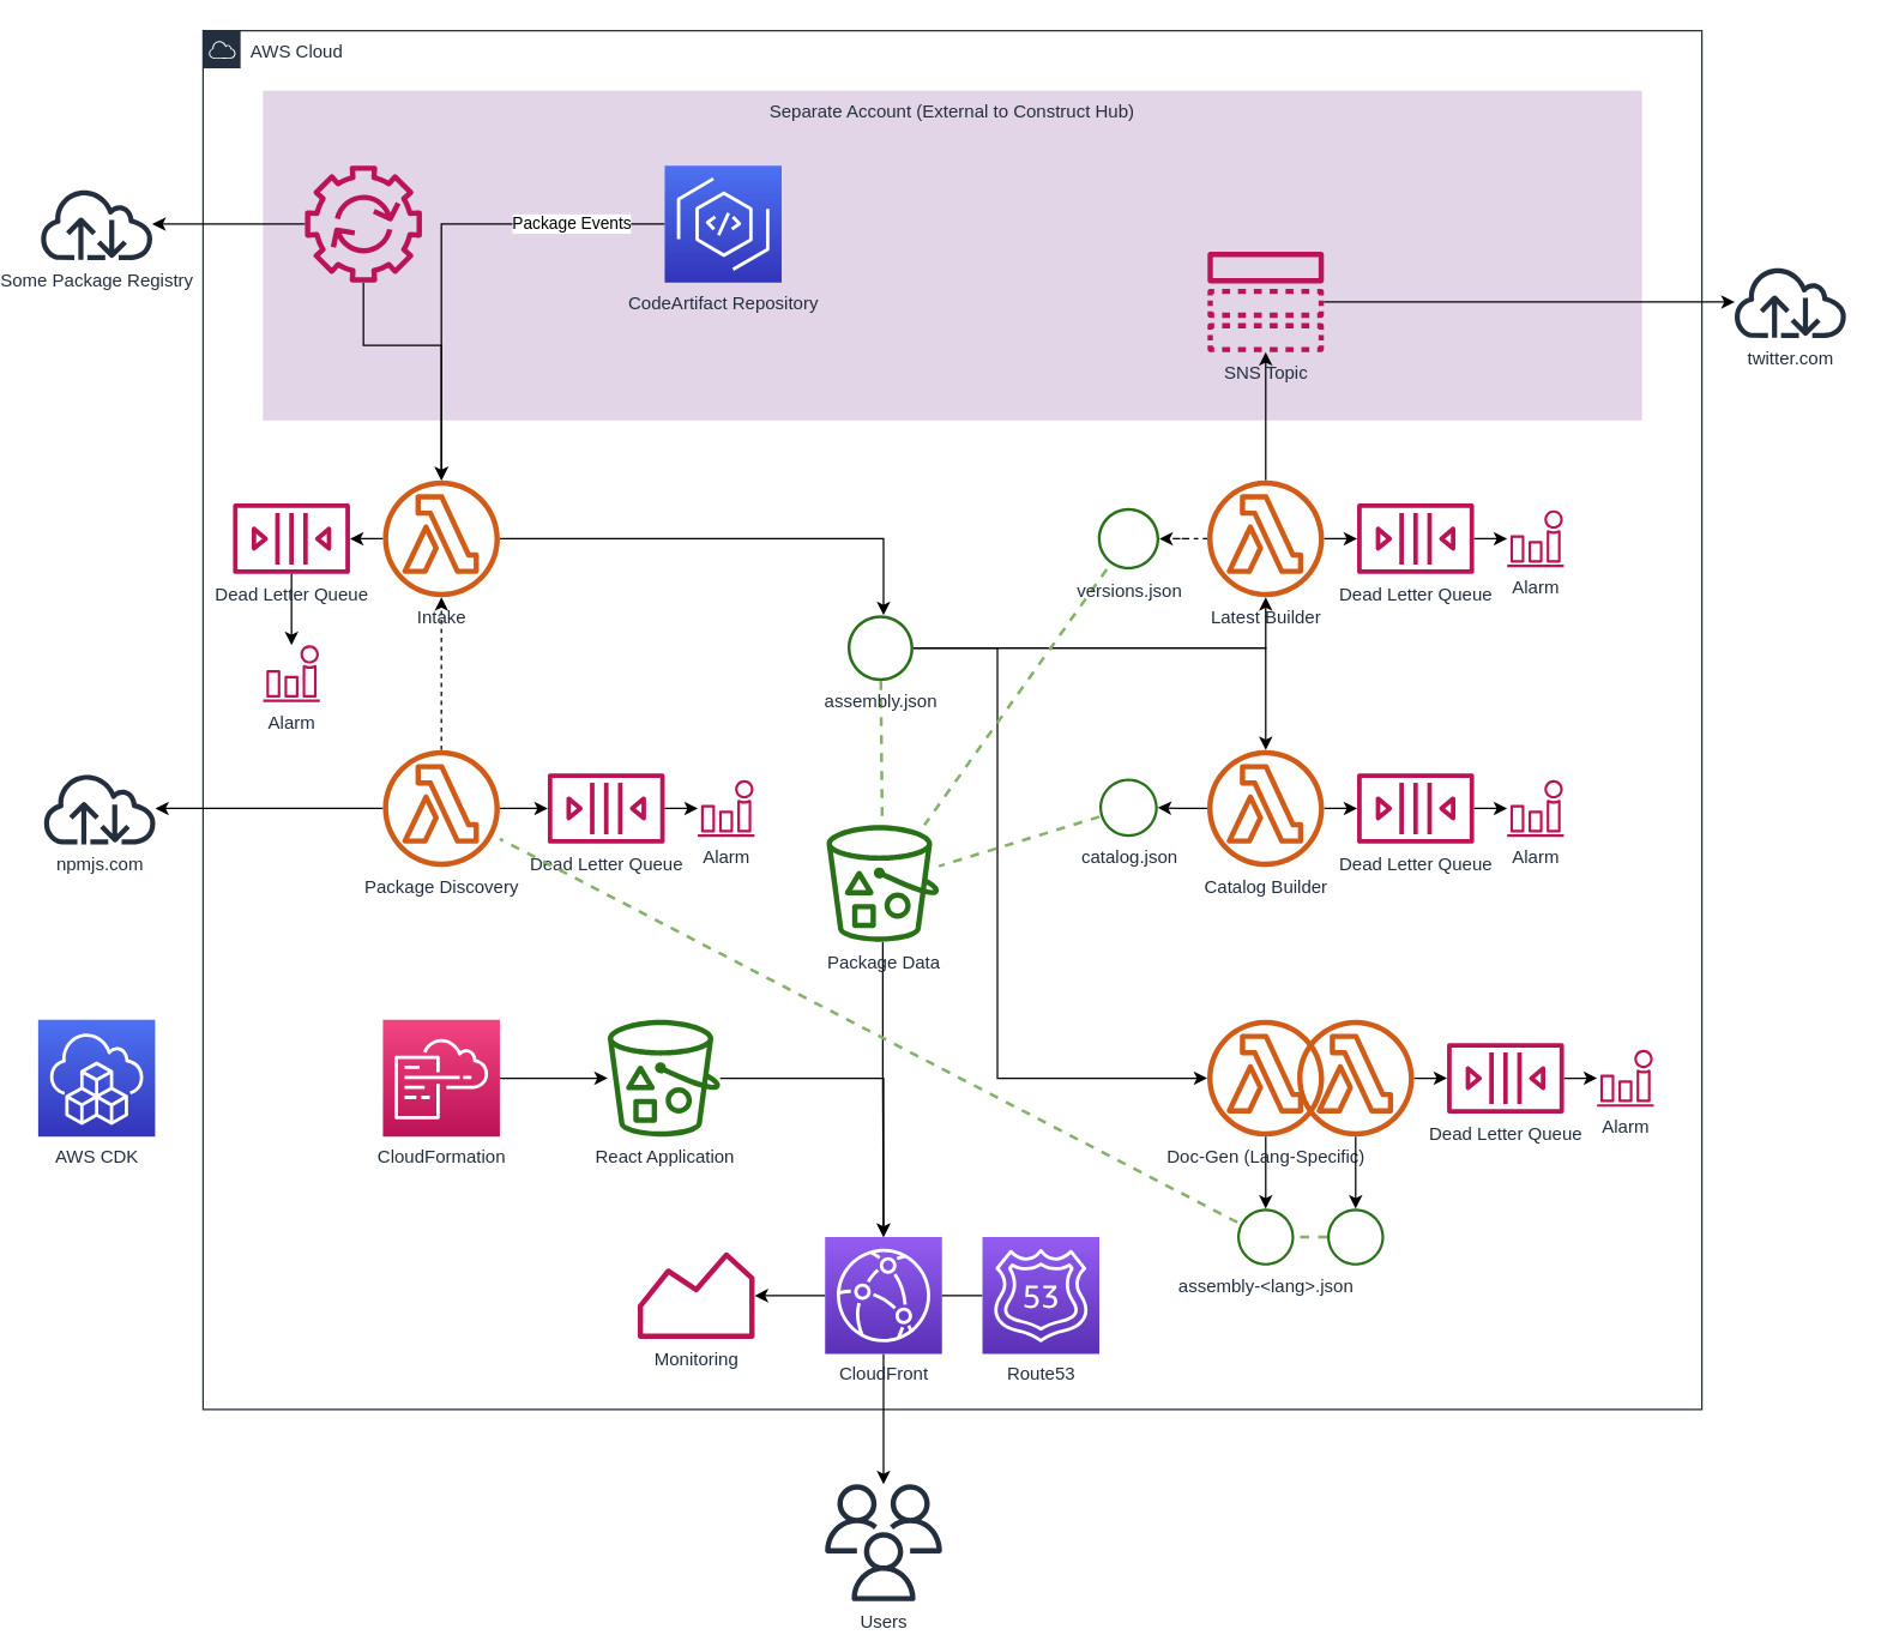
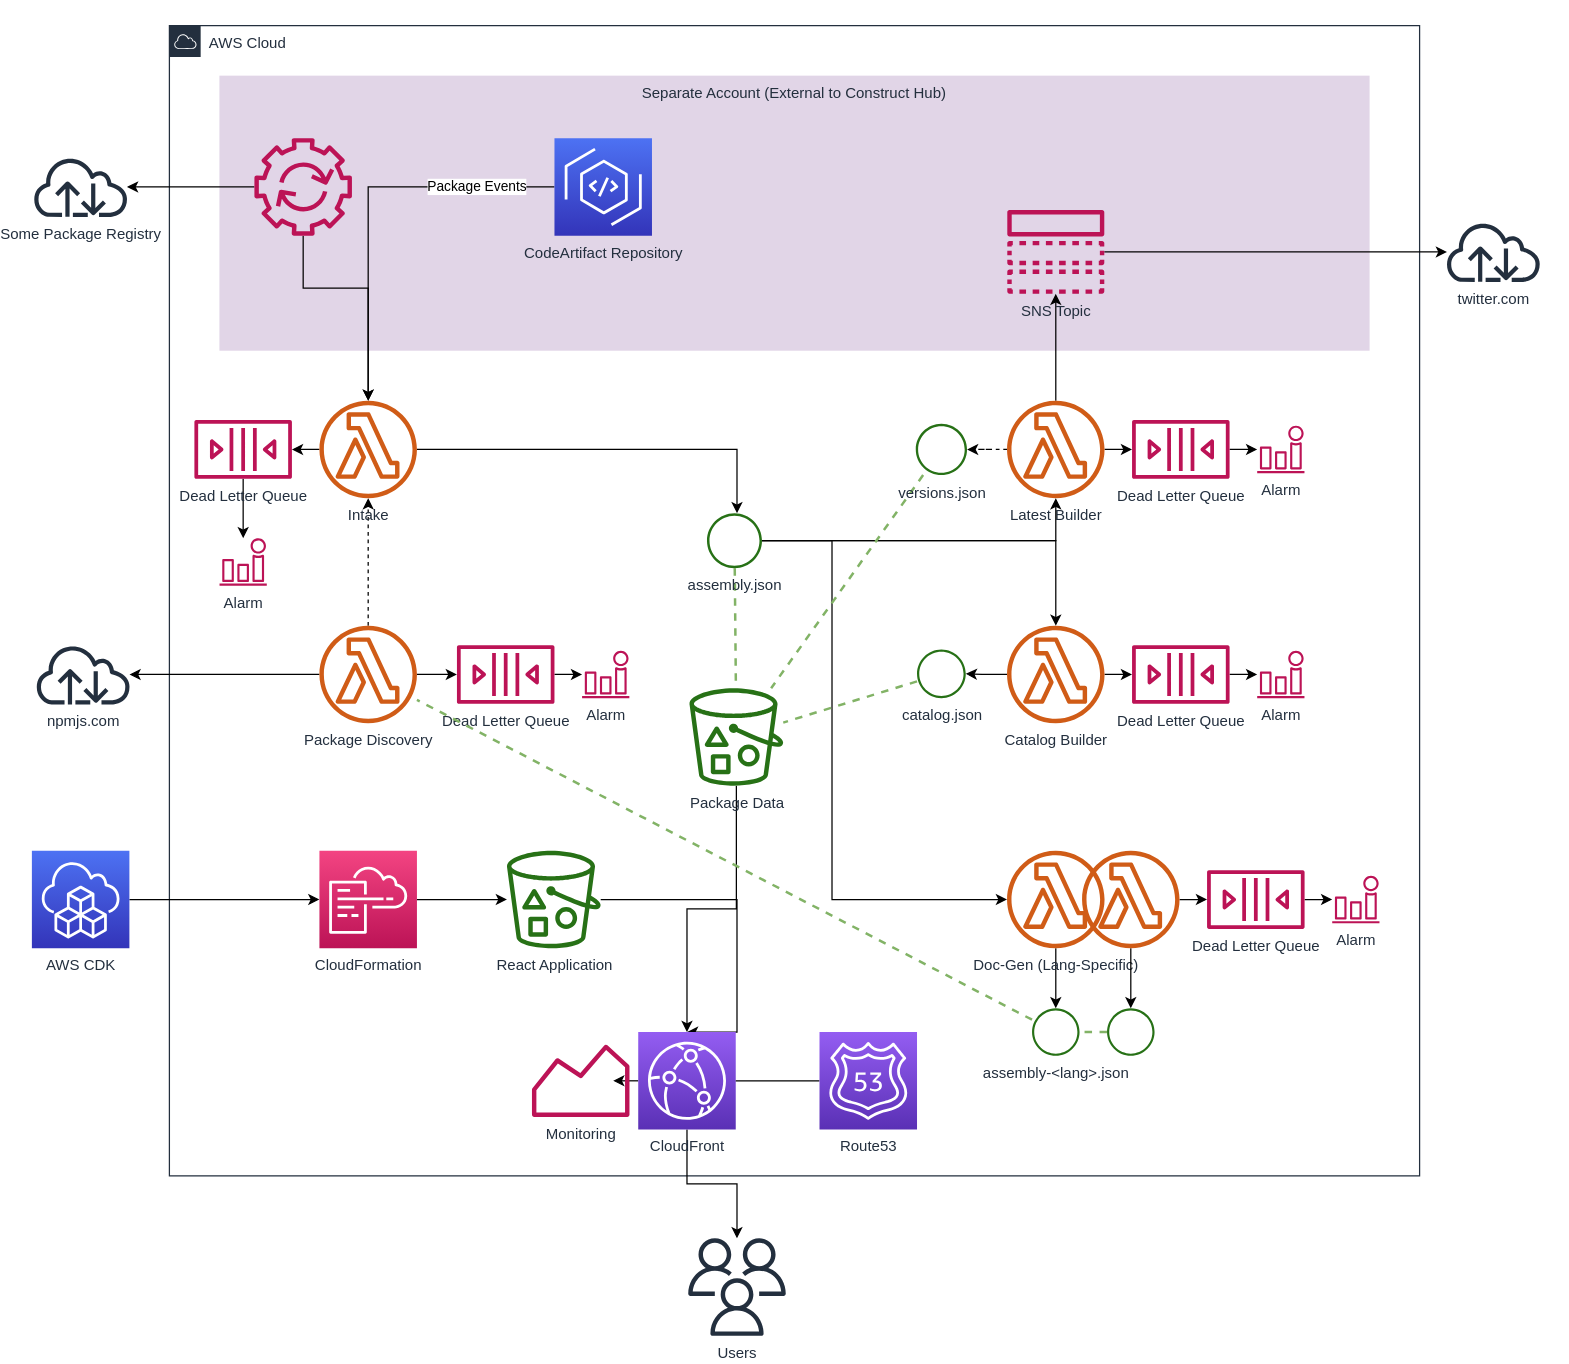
+ <mxCell id="29" style="edgeStyle=orthogonalEdgeStyle;rounded=0;orthogonalLoop=1;jettySize=auto;html=1;startArrow=none;startFill=0;entryX=0;entryY=0.5;entryDx=0;entryDy=0;entryPerimeter=0;" parent="1" source="30" target="32" edge="1"><mxGeometry relative="1" as="geometry" /></mxCell>
- <mxCell id="28" value="CloudFront" style="points=[[0,0,0],[0.25,0,0],[0.5,0,0],[0.75,0,0],[1,0,0],[0,1,0],[0.25,1,0],[0.5,1,0],[0.75,1,0],[1,1,0],[0,0.25,0],[0,0.5,0],[0,0.75,0],[1,0.25,0],[1,0.5,0],[1,0.75,0]];outlineConnect=0;fontColor=#232F3E;gradientColor=#945DF2;gradientDirection=north;fillColor=#5A30B5;strokeColor=#ffffff;dashed=0;verticalLabelPosition=bottom;verticalAlign=top;align=center;html=1;fontSize=12;fontStyle=0;aspect=fixed;shape=mxgraph.aws4.resourceIcon;resIcon=mxgraph.aws4.cloudfront;" parent="1" vertex="1"><mxGeometry x="545" y="825" width="78" height="78" as="geometry" /></mxCell>
+ <mxCell id="28" value="CloudFront" style="points=[[0,0,0],[0.25,0,0],[0.5,0,0],[0.75,0,0],[1,0,0],[0,1,0],[0.25,1,0],[0.5,1,0],[0.75,1,0],[1,1,0],[0,0.25,0],[0,0.5,0],[0,0.75,0],[1,0.25,0],[1,0.5,0],[1,0.75,0]];outlineConnect=0;fontColor=#232F3E;gradientColor=#945DF2;gradientDirection=north;fillColor=#5A30B5;strokeColor=#ffffff;dashed=0;verticalLabelPosition=bottom;verticalAlign=top;align=center;html=1;fontSize=12;fontStyle=0;aspect=fixed;shape=mxgraph.aws4.resourceIcon;resIcon=mxgraph.aws4.cloudfront;" parent="1" vertex="1"><mxGeometry x="505" y="825" width="78" height="78" as="geometry" /></mxCell>
